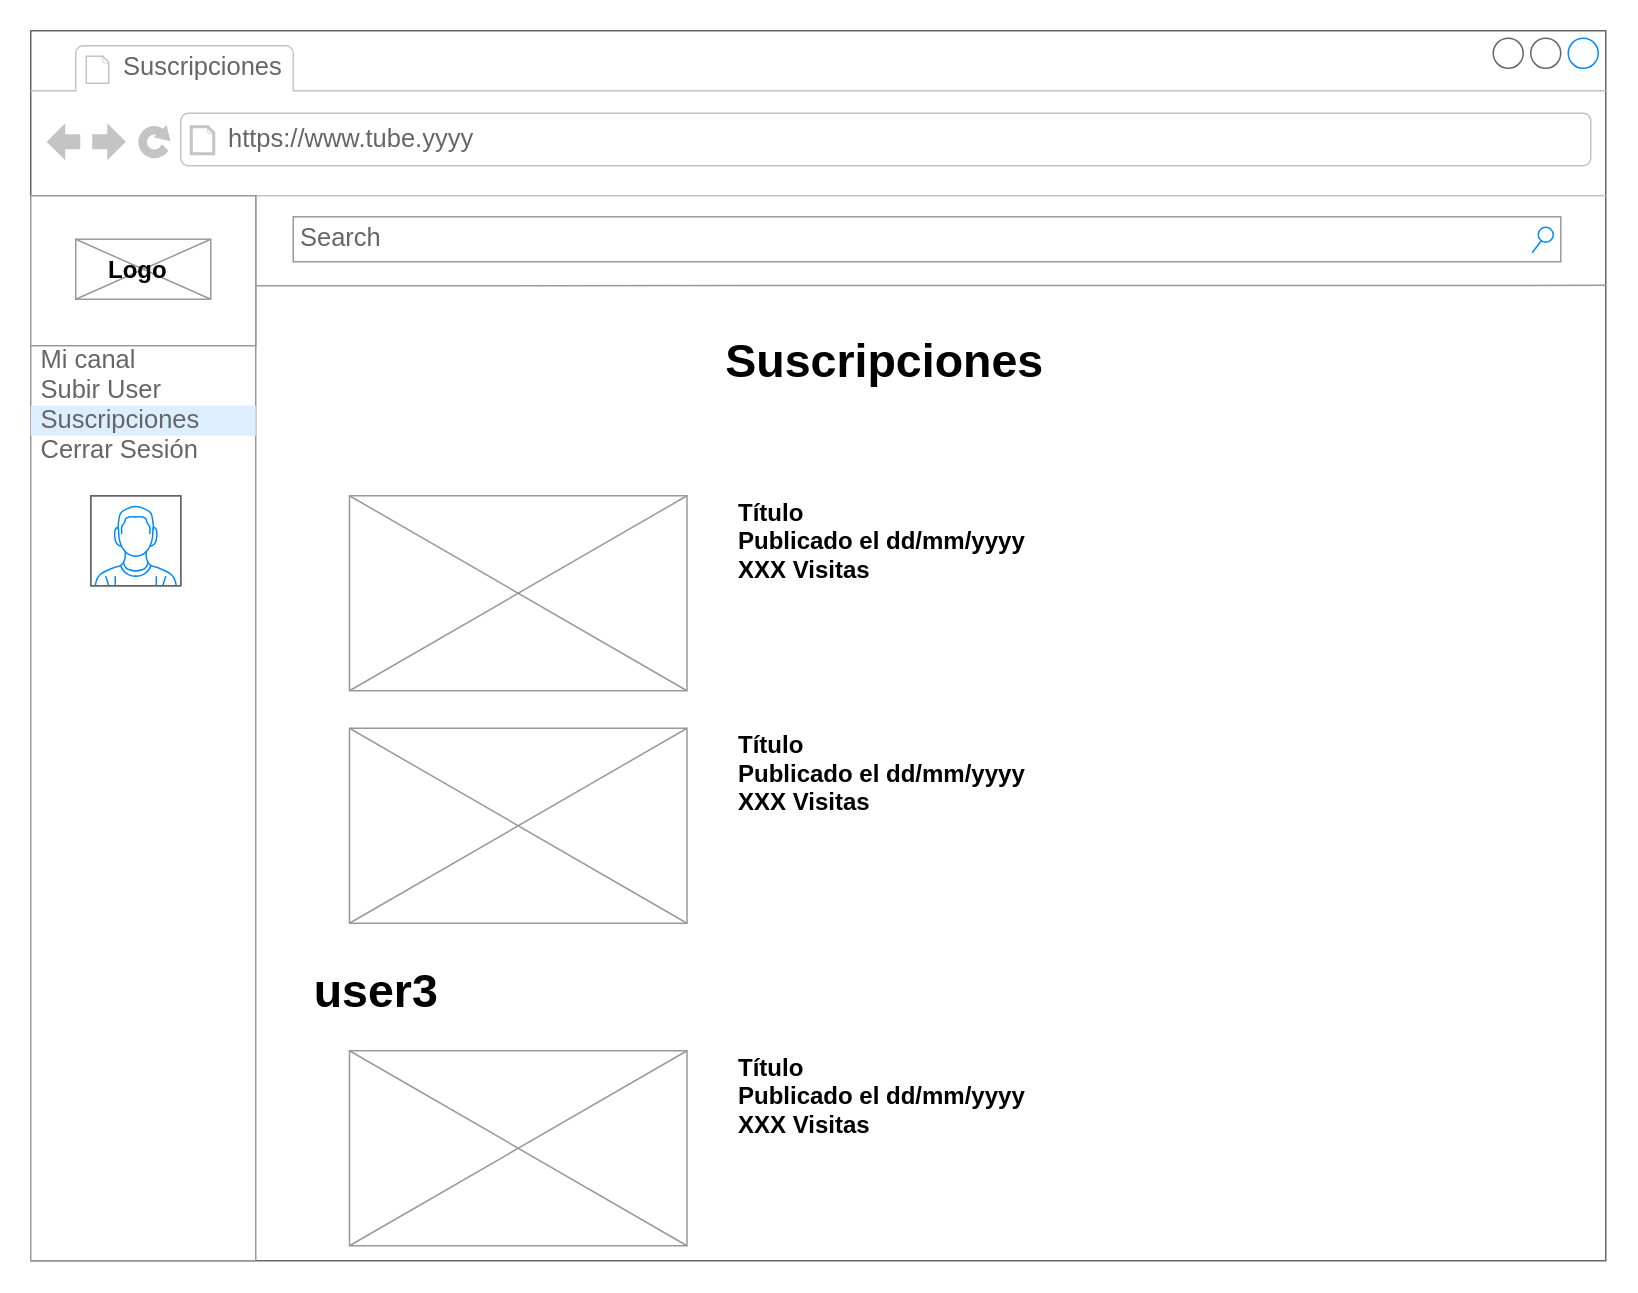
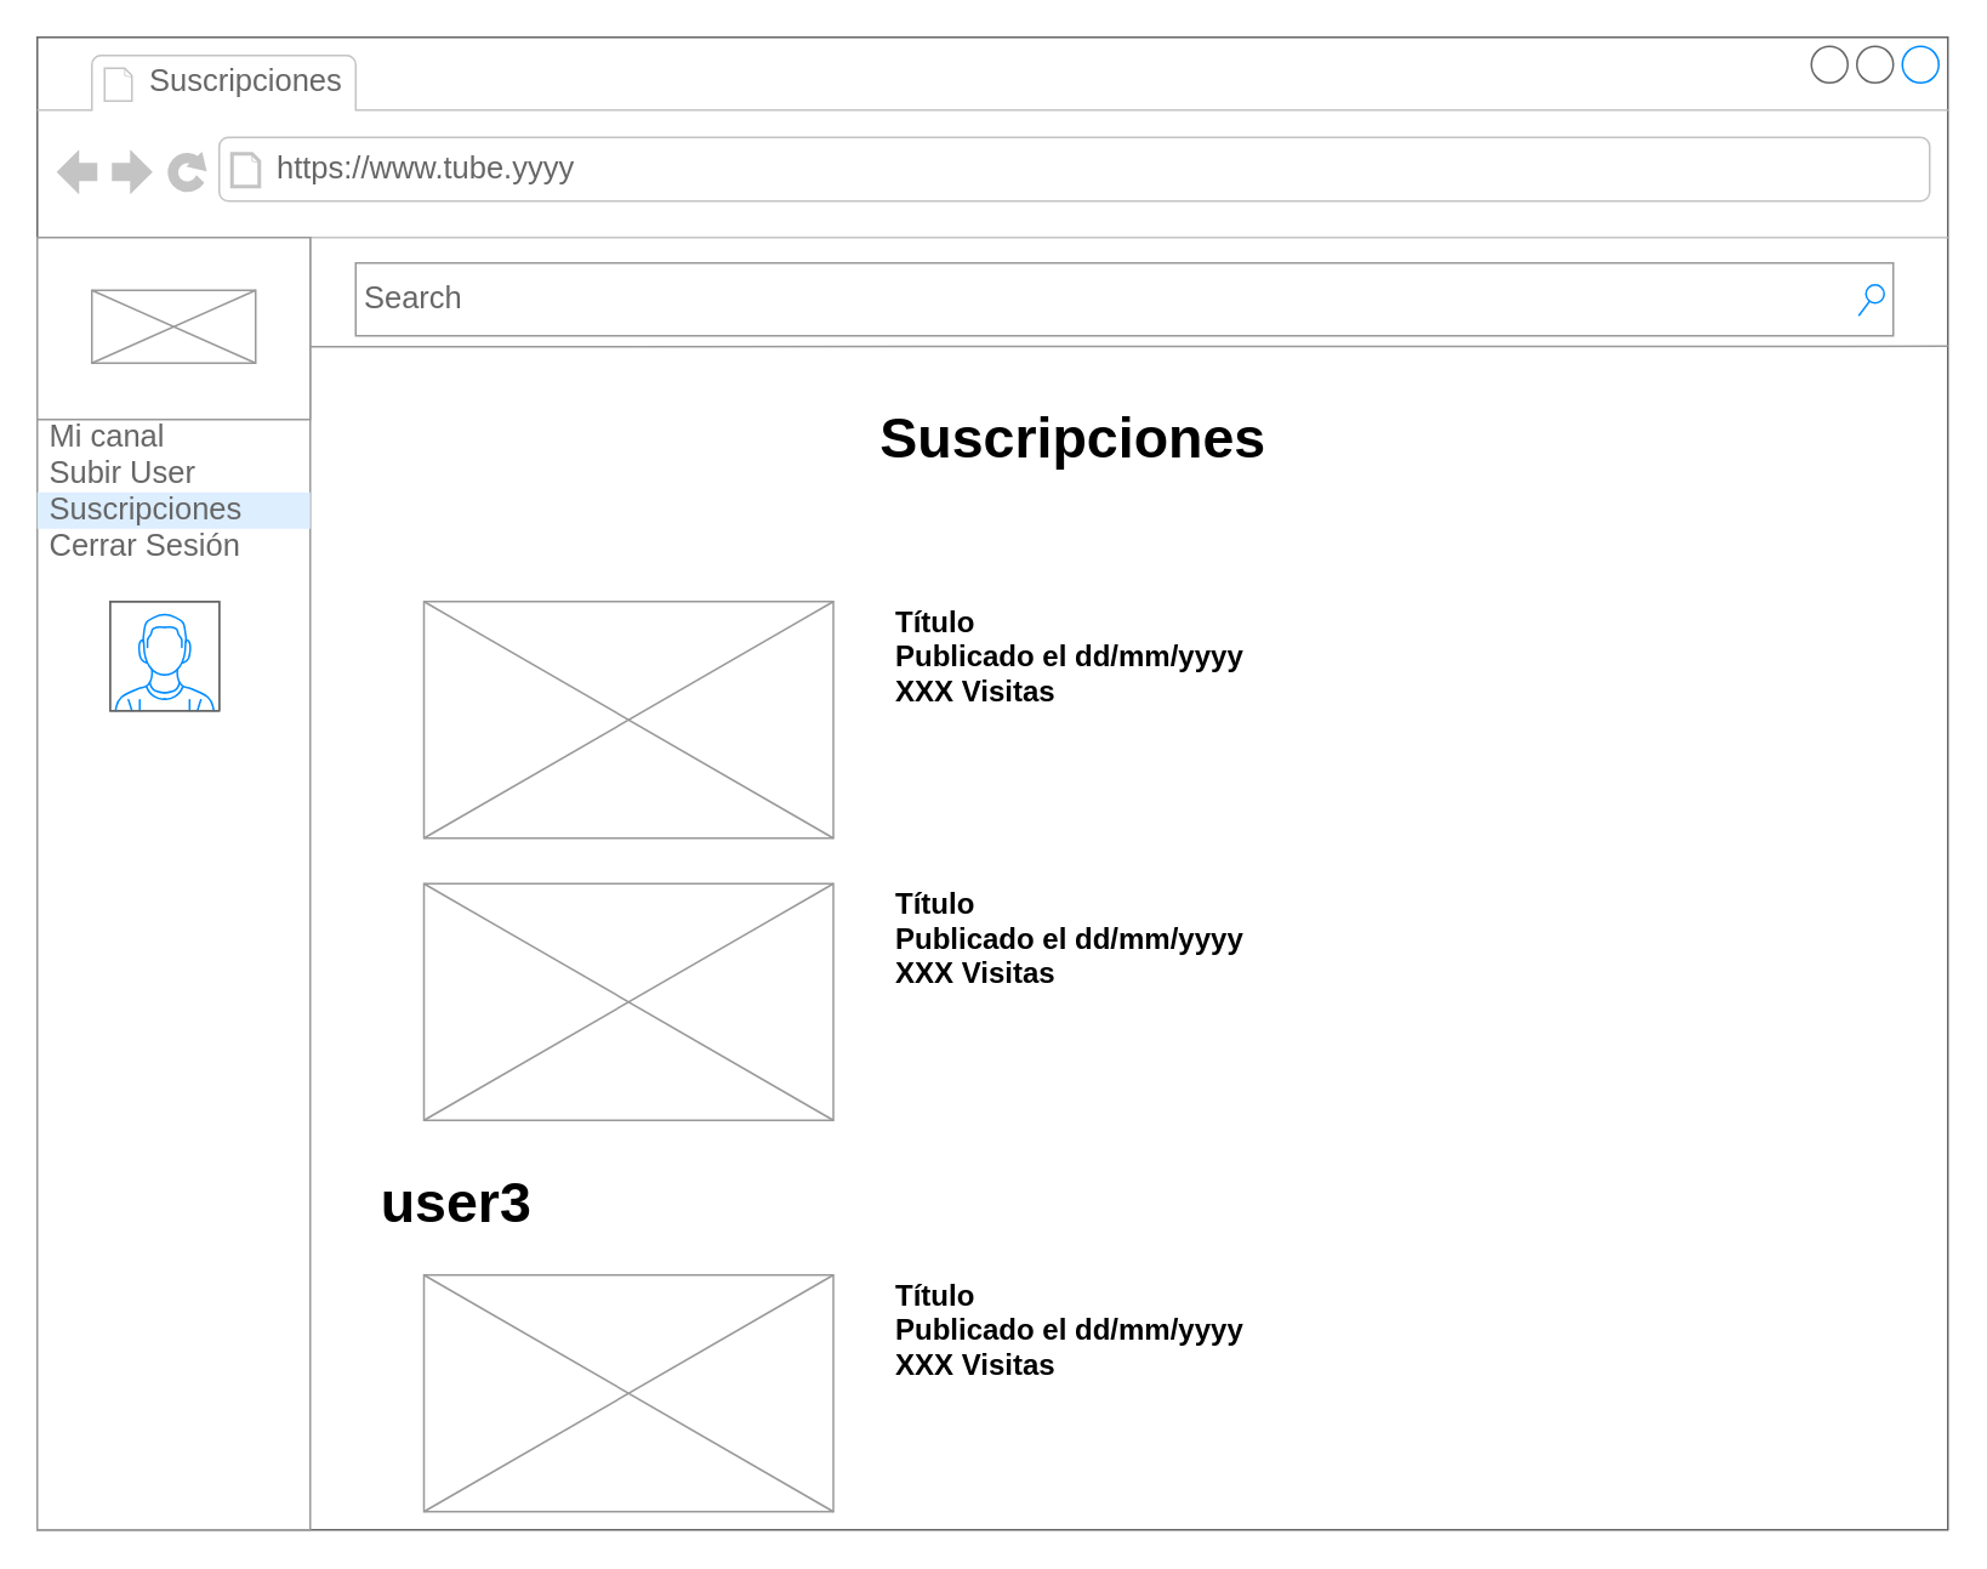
- <mxCell id="18" value="Search" style="strokeWidth=1;shadow=0;dashed=0;align=center;html=1;shape=mxgraph.mockup.forms.searchBox;strokeColor=#999999;mainText=;fillColor=#ffffff;strokeColor2=#008cff;fontColor=#666666;fontSize=17;align=left;spacingLeft=3;" parent="2" vertex="1"><mxGeometry x="175" y="124" width="845" height="30" as="geometry" /></mxCell>
+ <mxCell id="18" value="Search" style="strokeWidth=1;shadow=0;dashed=0;align=center;html=1;shape=mxgraph.mockup.forms.searchBox;strokeColor=#999999;mainText=;fillColor=#ffffff;strokeColor2=#008cff;fontColor=#666666;fontSize=17;align=left;spacingLeft=3;" parent="2" vertex="1"><mxGeometry x="175" y="124" width="845" height="40" as="geometry" /></mxCell>
- <mxCell id="14" value="&lt;div align=&quot;center&quot;&gt;Logo&lt;/div&gt;" style="text;html=1;strokeColor=none;fillColor=none;align=left;verticalAlign=middle;whiteSpace=wrap;rounded=0;fontStyle=1;fontSize=16;" parent="5" vertex="1"><mxGeometry x="50" y="39" width="50" height="20" as="geometry" /></mxCell>
